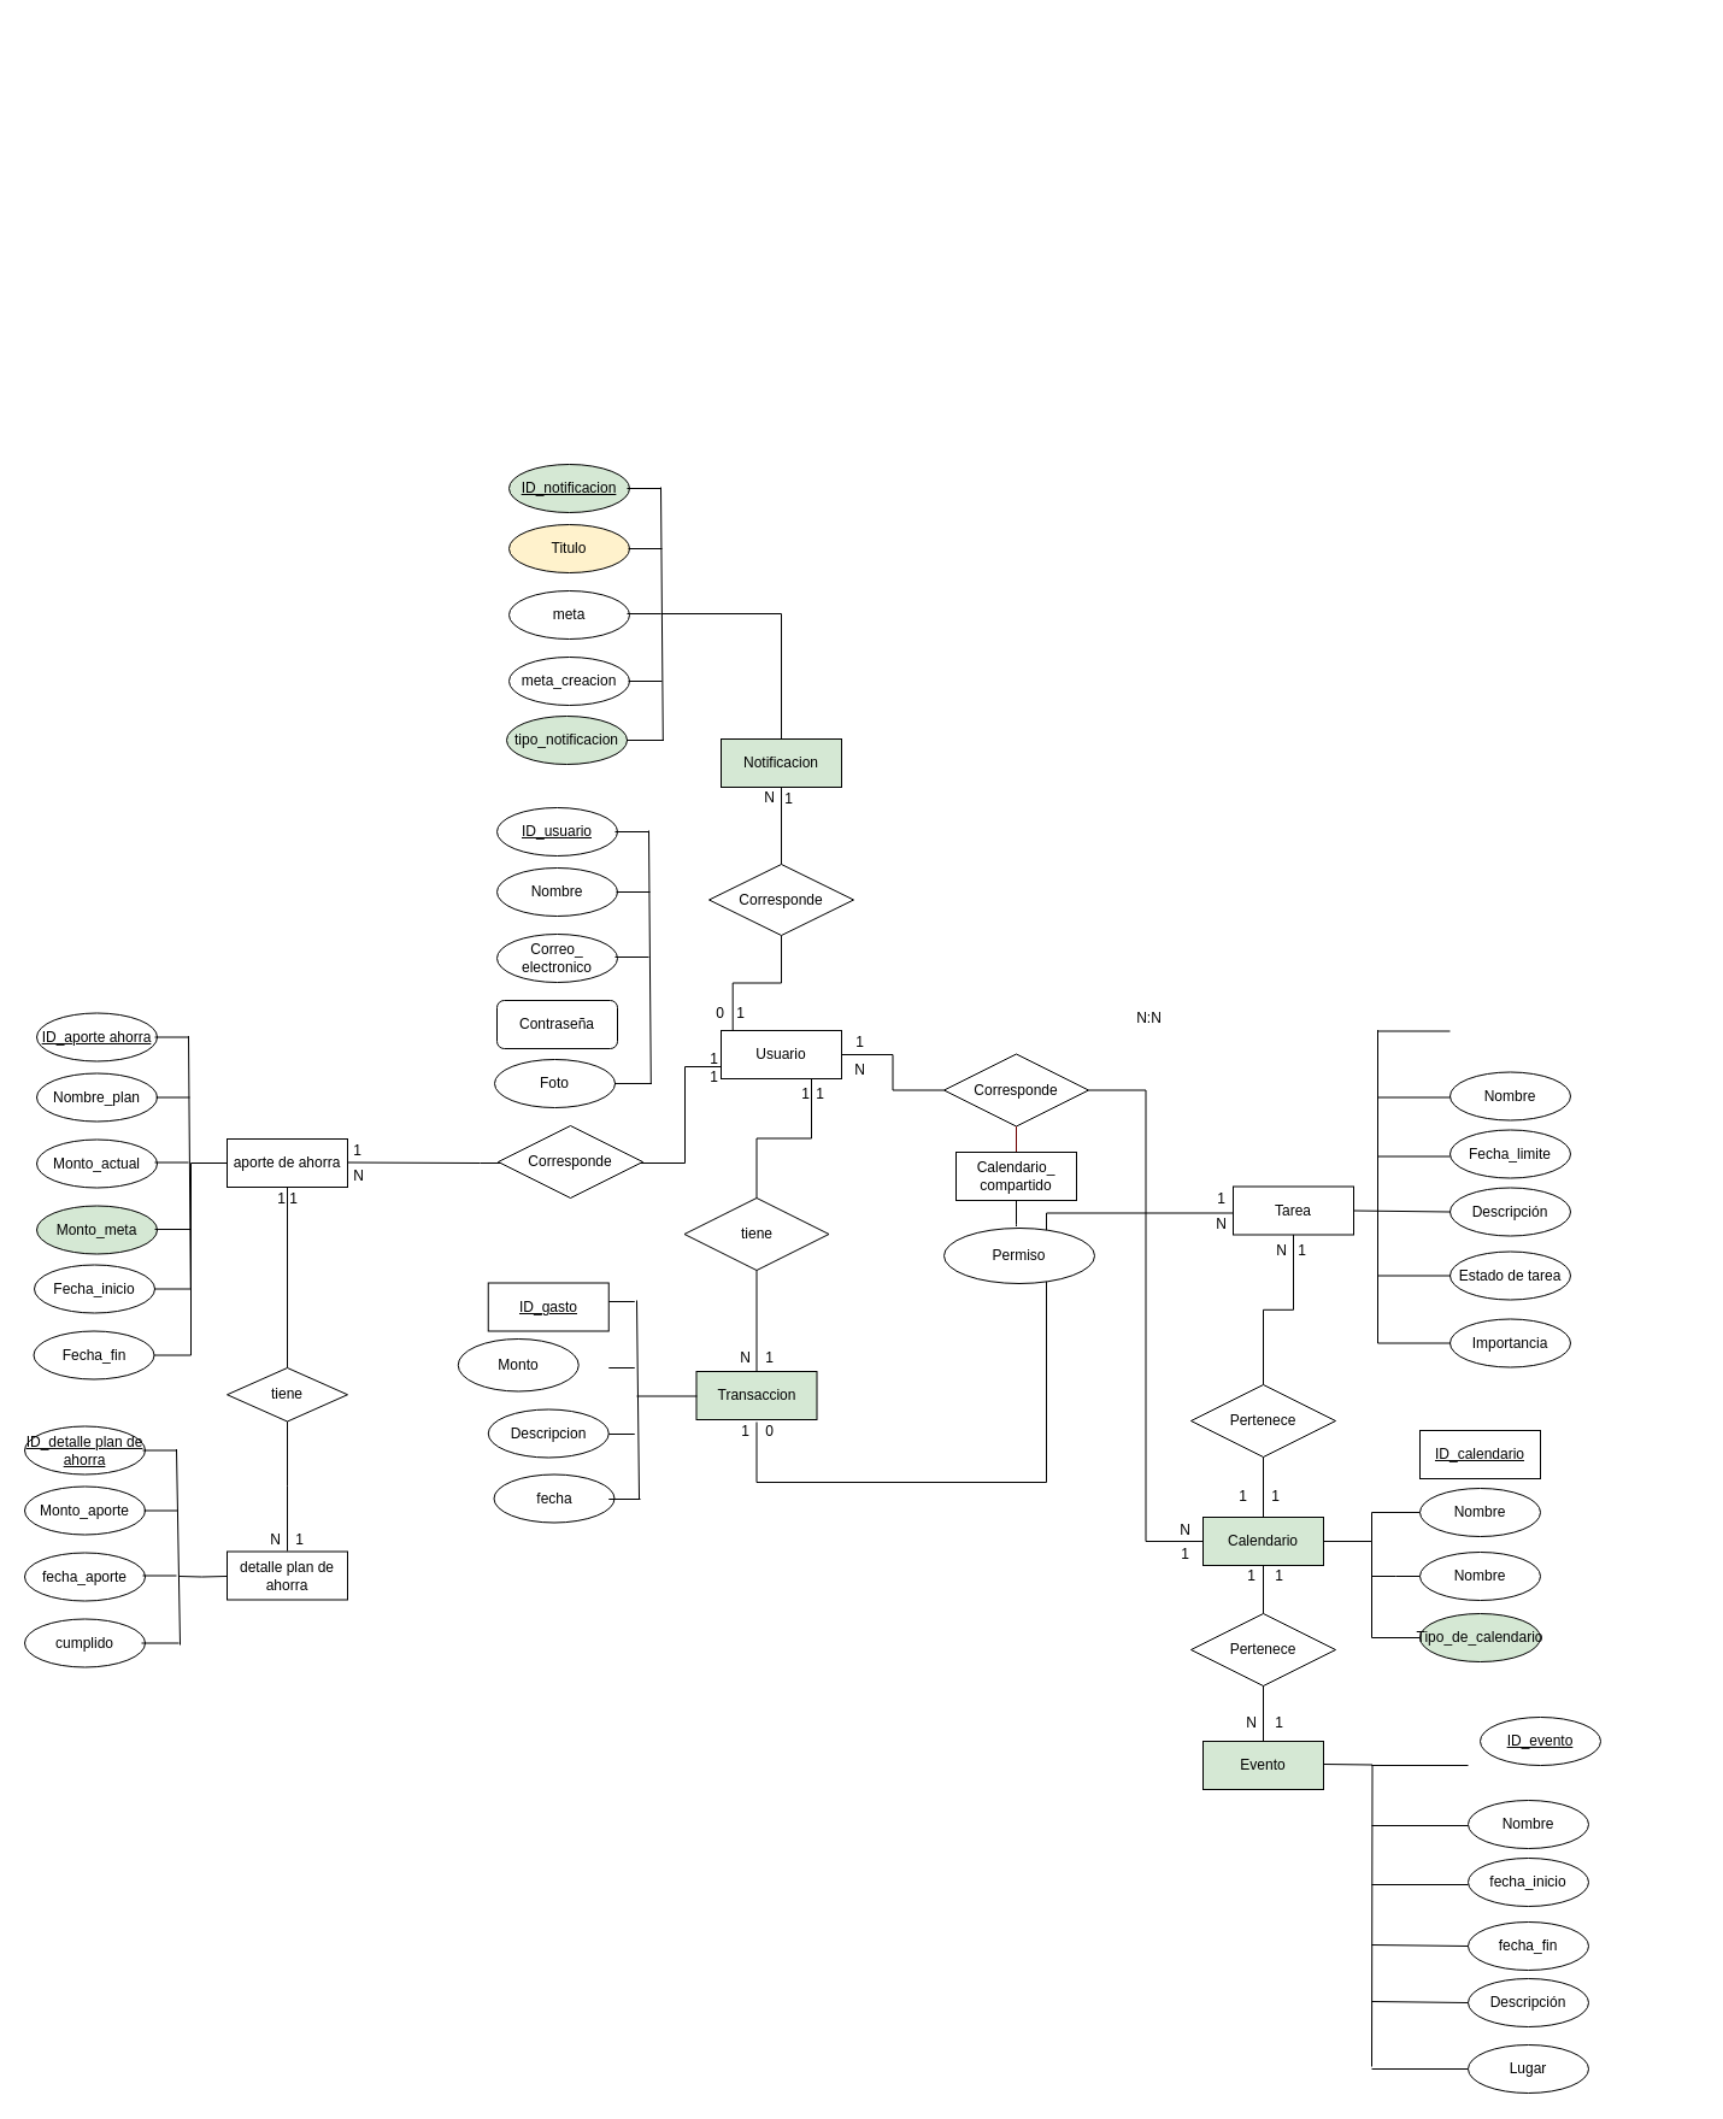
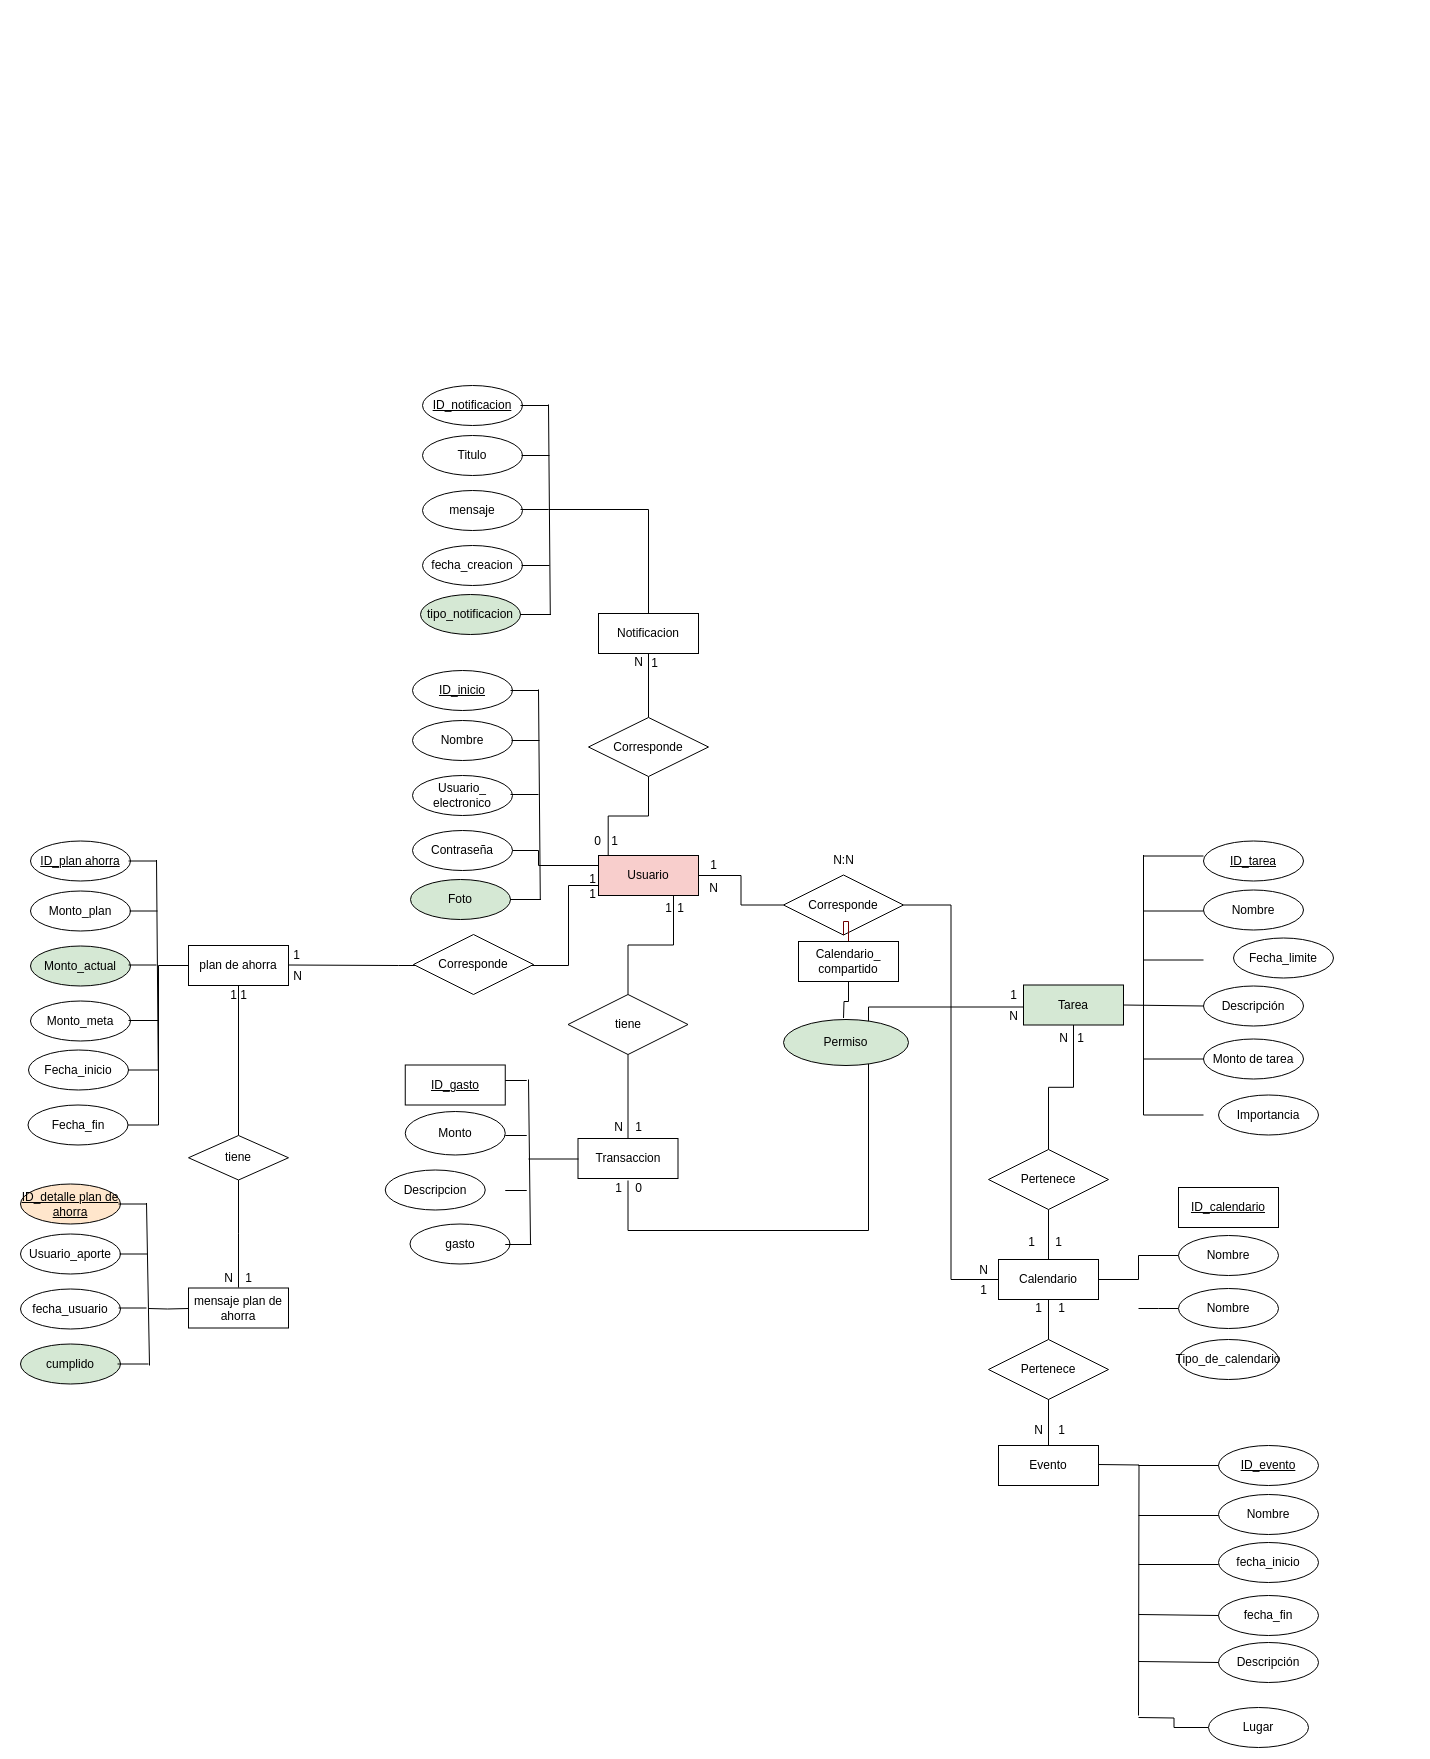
- <mxCell id="84" value="ID_notificacion" style="ellipse;whiteSpace=wrap;html=1;align=center;fontStyle=4;fillColor=#d5e8d4;" parent="1" vertex="1"><mxGeometry x="422" y="385" width="100" height="40" as="geometry" /></mxCell>
+ <mxCell id="84" value="ID_notificacion" style="ellipse;whiteSpace=wrap;html=1;align=center;fontStyle=4" parent="1" vertex="1"><mxGeometry x="422" y="385" width="100" height="40" as="geometry" /></mxCell>
- <mxCell id="83" value="Titulo" style="ellipse;whiteSpace=wrap;html=1;align=center;fillColor=#fff2cc;" parent="1" vertex="1"><mxGeometry x="422" y="435" width="100" height="40" as="geometry" /></mxCell>
+ <mxCell id="83" value="Titulo" style="ellipse;whiteSpace=wrap;html=1;align=center;" parent="1" vertex="1"><mxGeometry x="422" y="435" width="100" height="40" as="geometry" /></mxCell>
- <mxCell id="82" value="meta" style="ellipse;whiteSpace=wrap;html=1;align=center;" parent="1" vertex="1"><mxGeometry x="422" y="490" width="100" height="40" as="geometry" /></mxCell>
+ <mxCell id="82" value="mensaje" style="ellipse;whiteSpace=wrap;html=1;align=center;" parent="1" vertex="1"><mxGeometry x="422" y="490" width="100" height="40" as="geometry" /></mxCell>
- <mxCell id="85" value="meta_creacion" style="ellipse;whiteSpace=wrap;html=1;align=center;" parent="1" vertex="1"><mxGeometry x="422" y="545" width="100" height="40" as="geometry" /></mxCell>
+ <mxCell id="85" value="fecha_creacion" style="ellipse;whiteSpace=wrap;html=1;align=center;" parent="1" vertex="1"><mxGeometry x="422" y="545" width="100" height="40" as="geometry" /></mxCell>
- <mxCell id="80" value="Notificacion" style="whiteSpace=wrap;html=1;align=center;fillColor=#d5e8d4;" parent="1" vertex="1"><mxGeometry x="598" y="613" width="100" height="40" as="geometry" /></mxCell>
+ <mxCell id="80" value="Notificacion" style="whiteSpace=wrap;html=1;align=center;" parent="1" vertex="1"><mxGeometry x="598" y="613" width="100" height="40" as="geometry" /></mxCell>
- <mxCell id="19" value="ID_usuario" style="ellipse;whiteSpace=wrap;html=1;align=center;fontStyle=4" parent="1" vertex="1"><mxGeometry x="412" y="670" width="100" height="40" as="geometry" /></mxCell>
+ <mxCell id="19" value="ID_inicio" style="ellipse;whiteSpace=wrap;html=1;align=center;fontStyle=4" parent="1" vertex="1"><mxGeometry x="412" y="670" width="100" height="40" as="geometry" /></mxCell>
- <mxCell id="17" value="Correo_&lt;br&gt;electronico" style="ellipse;whiteSpace=wrap;html=1;align=center;" parent="1" vertex="1"><mxGeometry x="412" y="775" width="100" height="40" as="geometry" /></mxCell>
+ <mxCell id="17" value="Usuario_&lt;br&gt;electronico" style="ellipse;whiteSpace=wrap;html=1;align=center;" parent="1" vertex="1"><mxGeometry x="412" y="775" width="100" height="40" as="geometry" /></mxCell>
- <mxCell id="52" value="N:N" style="text;html=1;align=center;verticalAlign=middle;resizable=0;points=[];autosize=1;strokeColor=none;fillColor=none;" parent="1" vertex="1"><mxGeometry x="933" y="829.5" width="40" height="30" as="geometry" /></mxCell>
+ <mxCell id="52" value="N:N" style="text;html=1;align=center;verticalAlign=middle;resizable=0;points=[];autosize=1;strokeColor=none;fillColor=none;" parent="1" vertex="1"><mxGeometry x="823" y="844.5" width="40" height="30" as="geometry" /></mxCell>
- <mxCell id="20" value="Contraseña" style="whiteSpace=wrap;html=1;align=center;rounded=1;" parent="1" vertex="1"><mxGeometry x="412" y="830" width="100" height="40" as="geometry" /></mxCell>
+ <mxCell id="20" value="Contraseña" style="ellipse;whiteSpace=wrap;html=1;align=center;" parent="1" vertex="1"><mxGeometry x="412" y="830" width="100" height="40" as="geometry" /></mxCell>
+ <mxCell id="28" value="ID_tarea" style="ellipse;whiteSpace=wrap;html=1;align=center;fontStyle=4" parent="1" vertex="1"><mxGeometry x="1203" y="840.5" width="100" height="40" as="geometry" /></mxCell>
- <mxCell id="121" value="ID_aporte ahorra" style="ellipse;whiteSpace=wrap;html=1;align=center;fontStyle=4" parent="1" vertex="1"><mxGeometry x="30" y="840.5" width="100" height="40" as="geometry" /></mxCell>
+ <mxCell id="121" value="ID_plan ahorra" style="ellipse;whiteSpace=wrap;html=1;align=center;fontStyle=4" parent="1" vertex="1"><mxGeometry x="30" y="840.5" width="100" height="40" as="geometry" /></mxCell>
+ <mxCell id="22" value="" style="endArrow=none;html=1;rounded=0;exitX=1;exitY=0.5;exitDx=0;exitDy=0;entryX=0;entryY=0.25;entryDx=0;entryDy=0;" parent="1" source="20" target="12" edge="1"><mxGeometry relative="1" as="geometry"><mxPoint x="511" y="876" as="sourcePoint" /><mxPoint x="598" y="873.57" as="targetPoint" /><Array as="points"><mxPoint x="538" y="850" /><mxPoint x="538" y="865" /></Array></mxGeometry></mxCell>
- <mxCell id="12" value="Usuario" style="whiteSpace=wrap;html=1;align=center;" parent="1" vertex="1"><mxGeometry x="598" y="855" width="100" height="40" as="geometry" /></mxCell>
+ <mxCell id="12" value="Usuario" style="whiteSpace=wrap;html=1;align=center;fillColor=#f8cecc;" parent="1" vertex="1"><mxGeometry x="598" y="855" width="100" height="40" as="geometry" /></mxCell>
- <mxCell id="21" value="Foto" style="ellipse;whiteSpace=wrap;html=1;align=center;" parent="1" vertex="1"><mxGeometry x="410" y="879" width="100" height="40" as="geometry" /></mxCell>
+ <mxCell id="21" value="Foto" style="ellipse;whiteSpace=wrap;html=1;align=center;fillColor=#d5e8d4;" parent="1" vertex="1"><mxGeometry x="410" y="879" width="100" height="40" as="geometry" /></mxCell>
- <mxCell id="120" value="Nombre_plan" style="ellipse;whiteSpace=wrap;html=1;align=center;" parent="1" vertex="1"><mxGeometry x="30" y="890.5" width="100" height="40" as="geometry" /></mxCell>
+ <mxCell id="120" value="Monto_plan" style="ellipse;whiteSpace=wrap;html=1;align=center;" parent="1" vertex="1"><mxGeometry x="30" y="890.5" width="100" height="40" as="geometry" /></mxCell>
- <mxCell id="30" value="Fecha_limite" style="ellipse;whiteSpace=wrap;html=1;align=center;" parent="1" vertex="1"><mxGeometry x="1203" y="937.5" width="100" height="40" as="geometry" /></mxCell>
+ <mxCell id="30" value="Fecha_limite" style="ellipse;whiteSpace=wrap;html=1;align=center;" parent="1" vertex="1"><mxGeometry x="1233" y="937.5" width="100" height="40" as="geometry" /></mxCell>
- <mxCell id="119" value="Monto_actual" style="ellipse;whiteSpace=wrap;html=1;align=center;" parent="1" vertex="1"><mxGeometry x="30" y="945.5" width="100" height="40" as="geometry" /></mxCell>
+ <mxCell id="119" value="Monto_actual" style="ellipse;whiteSpace=wrap;html=1;align=center;fillColor=#d5e8d4;" parent="1" vertex="1"><mxGeometry x="30" y="945.5" width="100" height="40" as="geometry" /></mxCell>
- <mxCell id="118" value="aporte de ahorra" style="whiteSpace=wrap;html=1;align=center;" parent="1" vertex="1"><mxGeometry x="188" y="945" width="100" height="40" as="geometry" /></mxCell>
+ <mxCell id="118" value="plan de ahorra" style="whiteSpace=wrap;html=1;align=center;" parent="1" vertex="1"><mxGeometry x="188" y="945" width="100" height="40" as="geometry" /></mxCell>
- <mxCell id="55" value="Calendario_&lt;div&gt;compartido&lt;/div&gt;" style="whiteSpace=wrap;html=1;align=center;" parent="1" vertex="1"><mxGeometry x="793" y="956" width="100" height="40" as="geometry" /></mxCell>
+ <mxCell id="55" value="Calendario_&lt;div&gt;compartido&lt;/div&gt;" style="whiteSpace=wrap;html=1;align=center;" parent="1" vertex="1"><mxGeometry x="798" y="941" width="100" height="40" as="geometry" /></mxCell>
- <mxCell id="4" value="Tarea" style="whiteSpace=wrap;html=1;align=center;" parent="1" vertex="1"><mxGeometry x="1023" y="984.5" width="100" height="40" as="geometry" /></mxCell>
+ <mxCell id="4" value="Tarea" style="whiteSpace=wrap;html=1;align=center;fillColor=#d5e8d4;" parent="1" vertex="1"><mxGeometry x="1023" y="984.5" width="100" height="40" as="geometry" /></mxCell>
- <mxCell id="122" value="Monto_meta" style="ellipse;whiteSpace=wrap;html=1;align=center;fillColor=#d5e8d4;" parent="1" vertex="1"><mxGeometry x="30" y="1000.5" width="100" height="40" as="geometry" /></mxCell>
+ <mxCell id="122" value="Monto_meta" style="ellipse;whiteSpace=wrap;html=1;align=center;" parent="1" vertex="1"><mxGeometry x="30" y="1000.5" width="100" height="40" as="geometry" /></mxCell>
- <mxCell id="157" value="Permiso" style="ellipse;whiteSpace=wrap;html=1;" vertex="1" parent="1"><mxGeometry x="783" y="1019" width="125" height="46" as="geometry" /></mxCell>
+ <mxCell id="157" value="Permiso" style="ellipse;whiteSpace=wrap;html=1;fillColor=#d5e8d4;" vertex="1" parent="1"><mxGeometry x="783" y="1019" width="125" height="46" as="geometry" /></mxCell>
- <mxCell id="32" value="Estado de tarea" style="ellipse;whiteSpace=wrap;html=1;align=center;" parent="1" vertex="1"><mxGeometry x="1203" y="1038.5" width="100" height="40" as="geometry" /></mxCell>
+ <mxCell id="32" value="Monto de tarea" style="ellipse;whiteSpace=wrap;html=1;align=center;" parent="1" vertex="1"><mxGeometry x="1203" y="1038.5" width="100" height="40" as="geometry" /></mxCell>
- <mxCell id="50" value="Importancia" style="ellipse;whiteSpace=wrap;html=1;align=center;" parent="1" vertex="1"><mxGeometry x="1203" y="1094.5" width="100" height="40" as="geometry" /></mxCell>
+ <mxCell id="50" value="Importancia" style="ellipse;whiteSpace=wrap;html=1;align=center;" parent="1" vertex="1"><mxGeometry x="1218" y="1094.5" width="100" height="40" as="geometry" /></mxCell>
- <mxCell id="106" value="Monto" style="ellipse;whiteSpace=wrap;html=1;align=center;" parent="1" vertex="1"><mxGeometry x="379.75" y="1111" width="100" height="43.5" as="geometry" /></mxCell>
+ <mxCell id="106" value="Monto" style="ellipse;whiteSpace=wrap;html=1;align=center;" parent="1" vertex="1"><mxGeometry x="404.75" y="1111" width="100" height="43.5" as="geometry" /></mxCell>
- <mxCell id="98" value="Transaccion" style="whiteSpace=wrap;html=1;align=center;fillColor=#d5e8d4;" parent="1" vertex="1"><mxGeometry x="577.5" y="1138" width="100" height="40" as="geometry" /></mxCell>
+ <mxCell id="98" value="Transaccion" style="whiteSpace=wrap;html=1;align=center;" parent="1" vertex="1"><mxGeometry x="577.5" y="1138" width="100" height="40" as="geometry" /></mxCell>
- <mxCell id="105" value="Descripcion" style="ellipse;whiteSpace=wrap;html=1;align=center;" parent="1" vertex="1"><mxGeometry x="404.75" y="1169.5" width="100" height="40" as="geometry" /></mxCell>
+ <mxCell id="105" value="Descripcion" style="ellipse;whiteSpace=wrap;html=1;align=center;" parent="1" vertex="1"><mxGeometry x="384.75" y="1169.5" width="100" height="40" as="geometry" /></mxCell>
- <mxCell id="141" value="ID_detalle plan de ahorra" style="ellipse;whiteSpace=wrap;html=1;align=center;fontStyle=4" parent="1" vertex="1"><mxGeometry x="20" y="1183.5" width="100" height="40" as="geometry" /></mxCell>
+ <mxCell id="141" value="ID_detalle plan de ahorra" style="ellipse;whiteSpace=wrap;html=1;align=center;fontStyle=4;fillColor=#ffe6cc;" parent="1" vertex="1"><mxGeometry x="20" y="1183.5" width="100" height="40" as="geometry" /></mxCell>
- <mxCell id="108" value="fecha" style="ellipse;whiteSpace=wrap;html=1;align=center;" parent="1" vertex="1"><mxGeometry x="409.5" y="1223.5" width="100" height="40" as="geometry" /></mxCell>
+ <mxCell id="108" value="gasto" style="ellipse;whiteSpace=wrap;html=1;align=center;" parent="1" vertex="1"><mxGeometry x="409.5" y="1223.5" width="100" height="40" as="geometry" /></mxCell>
- <mxCell id="140" value="Monto_aporte" style="ellipse;whiteSpace=wrap;html=1;align=center;" parent="1" vertex="1"><mxGeometry x="20" y="1233.5" width="100" height="40" as="geometry" /></mxCell>
+ <mxCell id="140" value="Usuario_aporte" style="ellipse;whiteSpace=wrap;html=1;align=center;" parent="1" vertex="1"><mxGeometry x="20" y="1233.5" width="100" height="40" as="geometry" /></mxCell>
- <mxCell id="8" value="Calendario" style="whiteSpace=wrap;html=1;align=center;fillColor=#d5e8d4;" parent="1" vertex="1"><mxGeometry x="998" y="1259" width="100" height="40" as="geometry" /></mxCell>
+ <mxCell id="8" value="Calendario" style="whiteSpace=wrap;html=1;align=center;" parent="1" vertex="1"><mxGeometry x="998" y="1259" width="100" height="40" as="geometry" /></mxCell>
- <mxCell id="138" value="detalle plan de ahorra" style="whiteSpace=wrap;html=1;align=center;" parent="1" vertex="1"><mxGeometry x="188" y="1287.5" width="100" height="40" as="geometry" /></mxCell>
+ <mxCell id="138" value="mensaje plan de ahorra" style="whiteSpace=wrap;html=1;align=center;" parent="1" vertex="1"><mxGeometry x="188" y="1287.5" width="100" height="40" as="geometry" /></mxCell>
- <mxCell id="139" value="fecha_aporte" style="ellipse;whiteSpace=wrap;html=1;align=center;" parent="1" vertex="1"><mxGeometry x="20" y="1288.5" width="100" height="40" as="geometry" /></mxCell>
+ <mxCell id="139" value="fecha_usuario" style="ellipse;whiteSpace=wrap;html=1;align=center;" parent="1" vertex="1"><mxGeometry x="20" y="1288.5" width="100" height="40" as="geometry" /></mxCell>
- <mxCell id="6" style="edgeStyle=orthogonalEdgeStyle;rounded=0;orthogonalLoop=1;jettySize=auto;html=1;entryX=0;entryY=0.5;entryDx=0;entryDy=0;endArrow=none;endFill=0;" parent="1" source="8" target="45" edge="1"><mxGeometry relative="1" as="geometry" /></mxCell>
- <mxCell id="45" value="Tipo_de_calendario" style="ellipse;whiteSpace=wrap;html=1;align=center;fillColor=#d5e8d4;" parent="1" vertex="1"><mxGeometry x="1178" y="1339" width="100" height="40" as="geometry" /></mxCell>
+ <mxCell id="45" value="Tipo_de_calendario" style="ellipse;whiteSpace=wrap;html=1;align=center;" parent="1" vertex="1"><mxGeometry x="1178" y="1339" width="100" height="40" as="geometry" /></mxCell>
- <mxCell id="142" value="cumplido" style="ellipse;whiteSpace=wrap;html=1;align=center;" parent="1" vertex="1"><mxGeometry x="20" y="1343.5" width="100" height="40" as="geometry" /></mxCell>
+ <mxCell id="142" value="cumplido" style="ellipse;whiteSpace=wrap;html=1;align=center;fillColor=#d5e8d4;" parent="1" vertex="1"><mxGeometry x="20" y="1343.5" width="100" height="40" as="geometry" /></mxCell>
- <mxCell id="60" value="ID_evento" style="ellipse;whiteSpace=wrap;html=1;align=center;fontStyle=4" parent="1" vertex="1"><mxGeometry x="1228" y="1425" width="100" height="40" as="geometry" /></mxCell>
+ <mxCell id="60" value="ID_evento" style="ellipse;whiteSpace=wrap;html=1;align=center;fontStyle=4" parent="1" vertex="1"><mxGeometry x="1218" y="1445" width="100" height="40" as="geometry" /></mxCell>
- <mxCell id="58" value="Evento" style="whiteSpace=wrap;html=1;align=center;fillColor=#d5e8d4;" parent="1" vertex="1"><mxGeometry x="998" y="1445" width="100" height="40" as="geometry" /></mxCell>
+ <mxCell id="58" value="Evento" style="whiteSpace=wrap;html=1;align=center;" parent="1" vertex="1"><mxGeometry x="998" y="1445" width="100" height="40" as="geometry" /></mxCell>
- <mxCell id="73" value="Lugar" style="ellipse;whiteSpace=wrap;html=1;align=center;" parent="1" vertex="1"><mxGeometry x="1218" y="1697" width="100" height="40" as="geometry" /></mxCell>
+ <mxCell id="73" value="Lugar" style="ellipse;whiteSpace=wrap;html=1;align=center;" parent="1" vertex="1"><mxGeometry x="1208" y="1707" width="100" height="40" as="geometry" /></mxCell>
